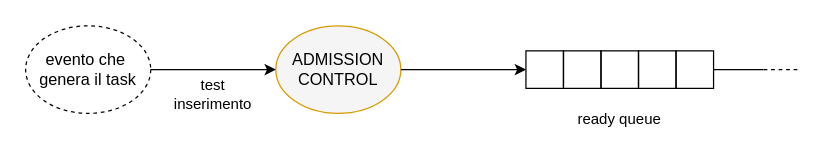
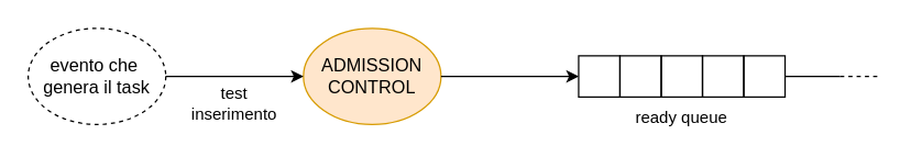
- <mxCell id="2" value="&lt;span class=&quot;custom-cursor-default-hover&quot; style=&quot;font-size: 13px;&quot;&gt;ADMISSION&lt;/span&gt;&lt;div&gt;&lt;span class=&quot;custom-cursor-default-hover&quot; style=&quot;font-size: 13px;&quot;&gt;CONTROL&lt;/span&gt;&lt;/div&gt;" style="ellipse;whiteSpace=wrap;html=1;fillColor=#f5f5f5;strokeColor=#d79b00;" vertex="1" parent="1"><mxGeometry x="220" y="20" width="100" height="70" as="geometry" /></mxCell>
+ <mxCell id="2" value="&lt;span class=&quot;custom-cursor-default-hover&quot; style=&quot;font-size: 13px;&quot;&gt;ADMISSION&lt;/span&gt;&lt;div&gt;&lt;span class=&quot;custom-cursor-default-hover&quot; style=&quot;font-size: 13px;&quot;&gt;CONTROL&lt;/span&gt;&lt;/div&gt;" style="ellipse;whiteSpace=wrap;html=1;fillColor=#ffe6cc;strokeColor=#d79b00;" vertex="1" parent="1"><mxGeometry x="220" y="20" width="100" height="70" as="geometry" /></mxCell>
- <mxCell id="9" value="ready queue" style="text;html=1;align=center;verticalAlign=middle;whiteSpace=wrap;rounded=0;fillColor=none;" vertex="1" parent="1"><mxGeometry x="455" y="80" width="80" height="30" as="geometry" /></mxCell>
+ <mxCell id="9" value="ready queue" style="text;html=1;align=center;verticalAlign=middle;whiteSpace=wrap;rounded=0;fillColor=none;" vertex="1" parent="1"><mxGeometry x="455" y="70" width="80" height="30" as="geometry" /></mxCell>
